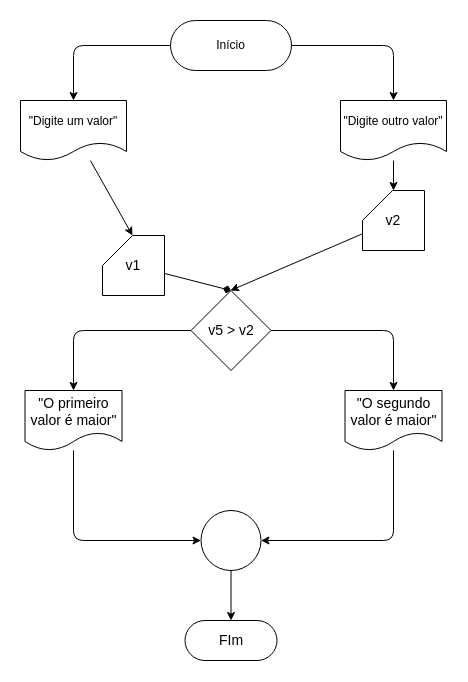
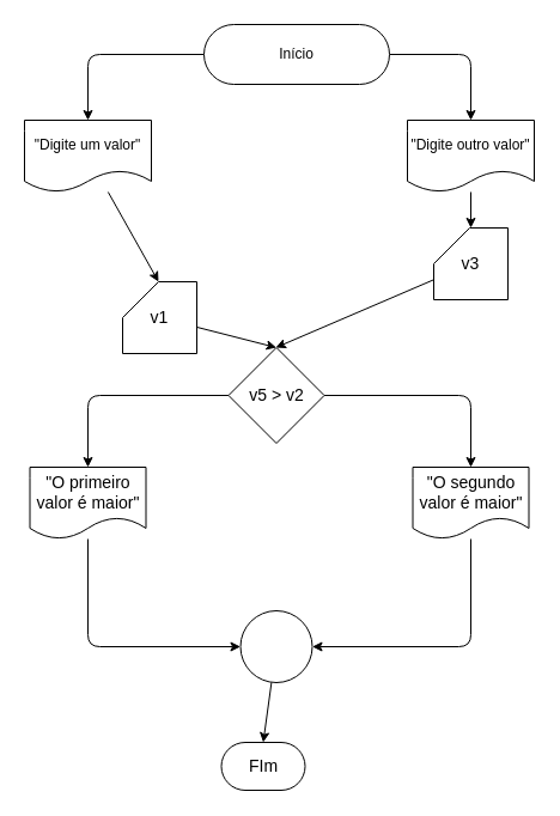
- <mxCell id="4" value="Início" style="rounded=1;whiteSpace=wrap;html=1;arcSize=50;" vertex="1" parent="1"><mxGeometry x="170" y="20" width="121" height="50" as="geometry" /></mxCell>
+ <mxCell id="4" value="Início" style="rounded=1;whiteSpace=wrap;html=1;arcSize=50;" vertex="1" parent="1"><mxGeometry x="170" y="20" width="155" height="50" as="geometry" /></mxCell>
- <mxCell id="12" value="&lt;font style=&quot;font-size: 14px&quot;&gt;v2&lt;/font&gt;" style="shape=card;whiteSpace=wrap;html=1;" vertex="1" parent="1"><mxGeometry x="362" y="190" width="62" height="60" as="geometry" /></mxCell>
+ <mxCell id="12" value="&lt;font style=&quot;font-size: 14px&quot;&gt;v3&lt;/font&gt;" style="shape=card;whiteSpace=wrap;html=1;" vertex="1" parent="1"><mxGeometry x="362" y="190" width="62" height="60" as="geometry" /></mxCell>
- <mxCell id="9" style="edgeStyle=none;html=1;entryX=0.5;entryY=0;entryDx=0;entryDy=0;fontSize=14;endArrow=diamond;" edge="1" parent="1" source="10" target="15"><mxGeometry relative="1" as="geometry" /></mxCell>
+ <mxCell id="9" style="edgeStyle=none;html=1;entryX=0.5;entryY=0;entryDx=0;entryDy=0;fontSize=14;" edge="1" parent="1" source="10" target="15"><mxGeometry relative="1" as="geometry" /></mxCell>
- <mxCell id="22" value="FIm" style="rounded=1;whiteSpace=wrap;html=1;fontSize=14;arcSize=50;" vertex="1" parent="1"><mxGeometry x="184.5" y="620" width="92" height="40" as="geometry" /></mxCell>
+ <mxCell id="22" value="FIm" style="rounded=1;whiteSpace=wrap;html=1;fontSize=14;arcSize=50;" vertex="1" parent="1"><mxGeometry x="184.5" y="620" width="70" height="40" as="geometry" /></mxCell>
